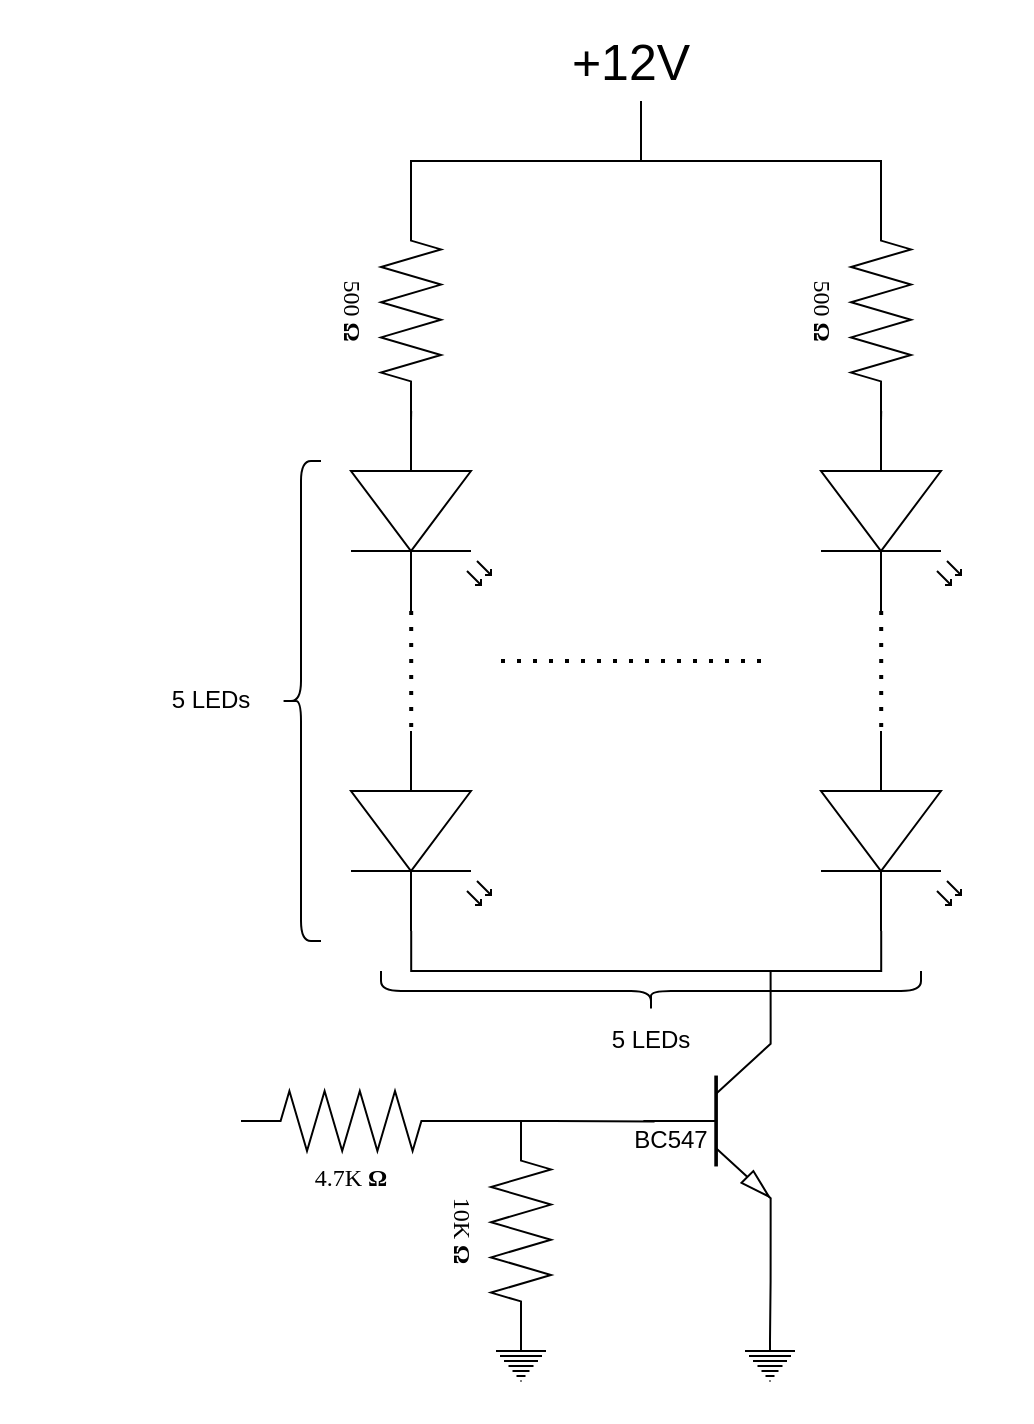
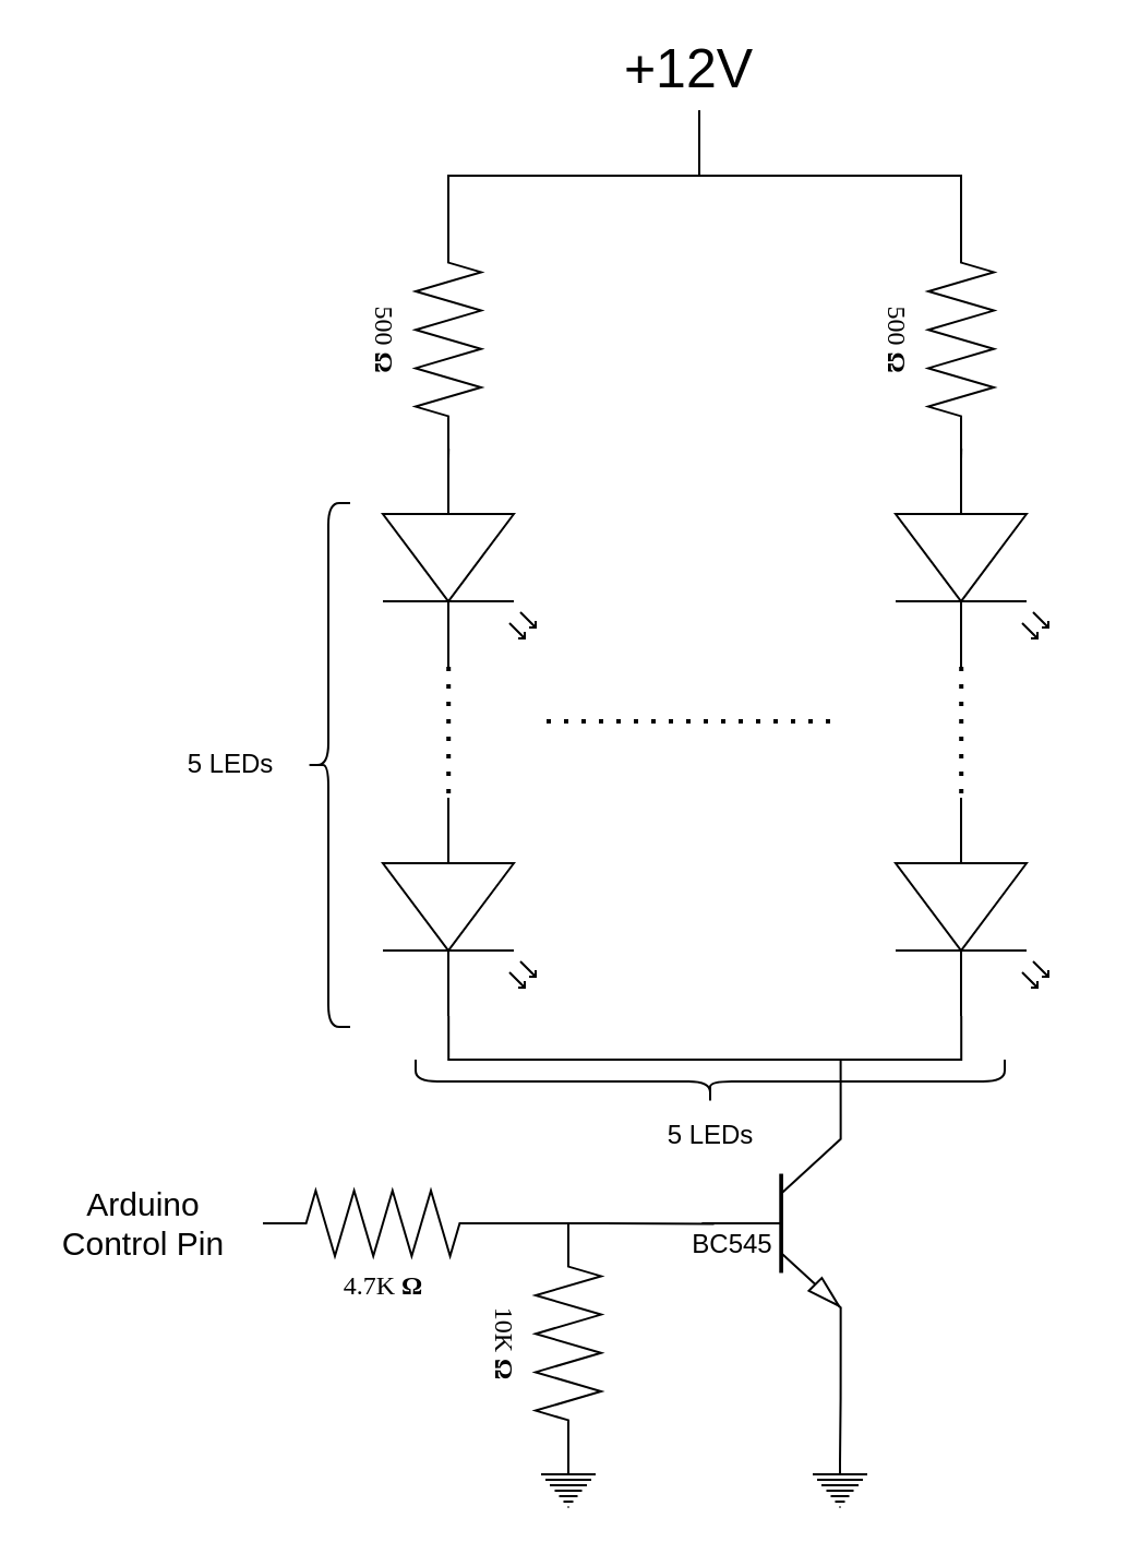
+ <mxCell id="25" value="&lt;font style=&quot;font-size: 15px&quot;&gt;Arduino &lt;br&gt;Control Pin&lt;/font&gt;" style="text;html=1;align=center;verticalAlign=middle;resizable=0;points=[];autosize=1;strokeColor=none;" vertex="1" parent="1"><mxGeometry x="20" y="545" width="90" height="30" as="geometry" /></mxCell>
- <mxCell id="30" value="BC547" style="text;html=1;align=center;verticalAlign=middle;resizable=0;points=[];autosize=1;strokeColor=none;" vertex="1" parent="1"><mxGeometry x="310" y="560" width="50" height="20" as="geometry" /></mxCell>
+ <mxCell id="30" value="BC545" style="text;html=1;align=center;verticalAlign=middle;resizable=0;points=[];autosize=1;strokeColor=none;" vertex="1" parent="1"><mxGeometry x="310" y="560" width="50" height="20" as="geometry" /></mxCell>
